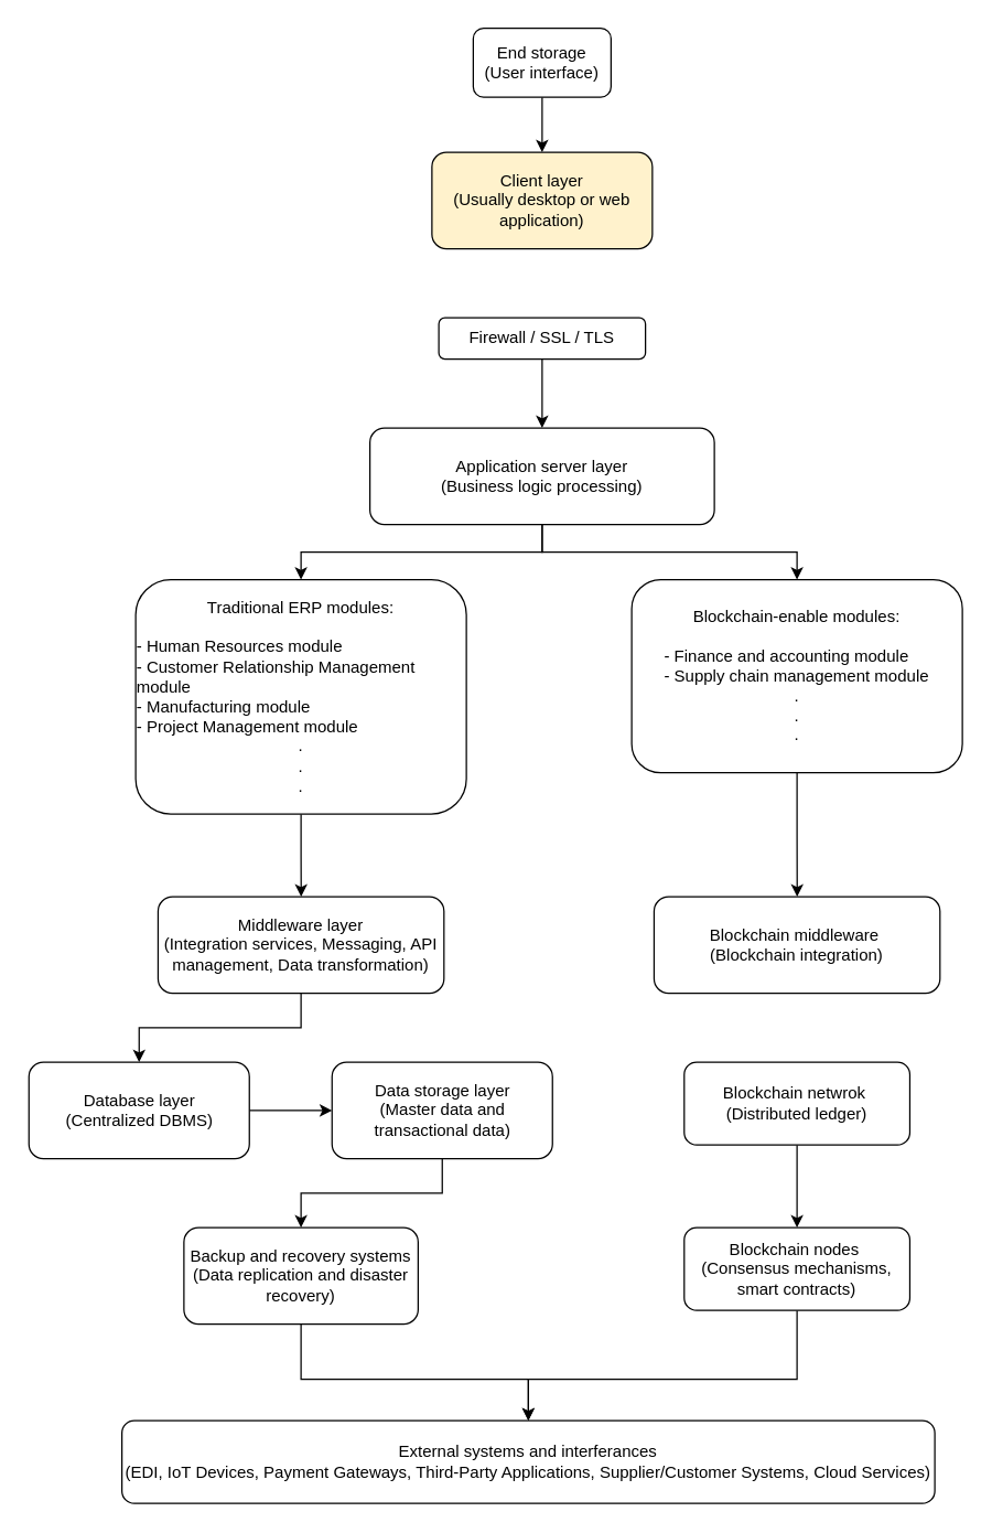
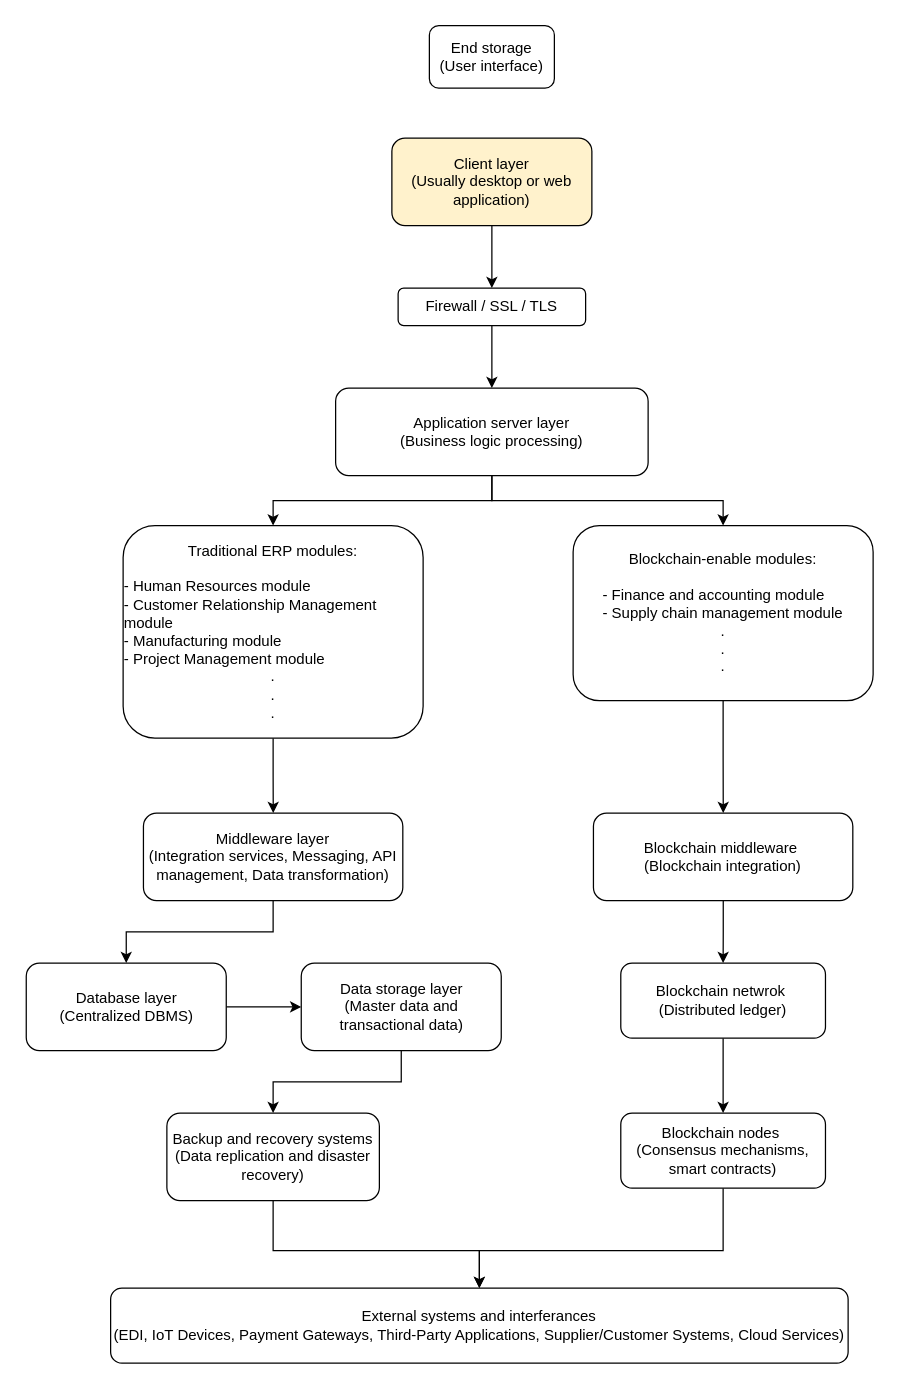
- <mxCell id="2" style="edgeStyle=orthogonalEdgeStyle;rounded=0;orthogonalLoop=1;jettySize=auto;html=1;exitX=0.5;exitY=1;exitDx=0;exitDy=0;entryX=0.5;entryY=0;entryDx=0;entryDy=0;" edge="1" parent="1" source="3" target="5"><mxGeometry relative="1" as="geometry" /></mxCell>
+ <mxCell id="4" style="edgeStyle=orthogonalEdgeStyle;rounded=0;orthogonalLoop=1;jettySize=auto;html=1;exitX=0.5;exitY=1;exitDx=0;exitDy=0;entryX=0.5;entryY=0;entryDx=0;entryDy=0;" edge="1" parent="1" source="5" target="7"><mxGeometry relative="1" as="geometry" /></mxCell>
+ <mxCell id="24" value="" style="edgeStyle=orthogonalEdgeStyle;rounded=0;orthogonalLoop=1;jettySize=auto;html=1;" edge="1" parent="1" source="25" target="27"><mxGeometry relative="1" as="geometry" /></mxCell>
